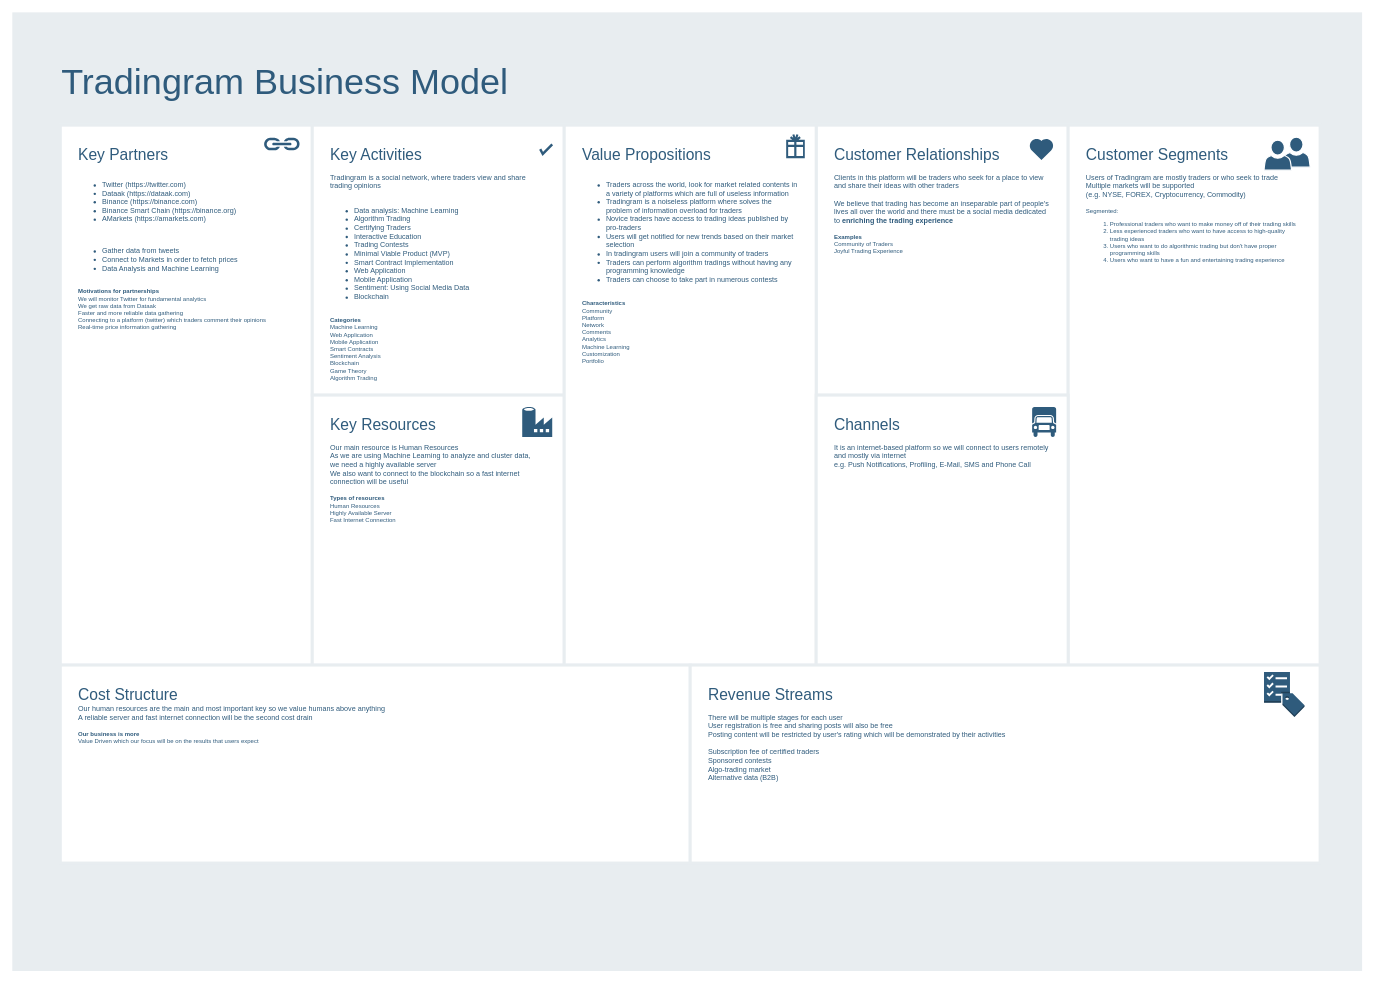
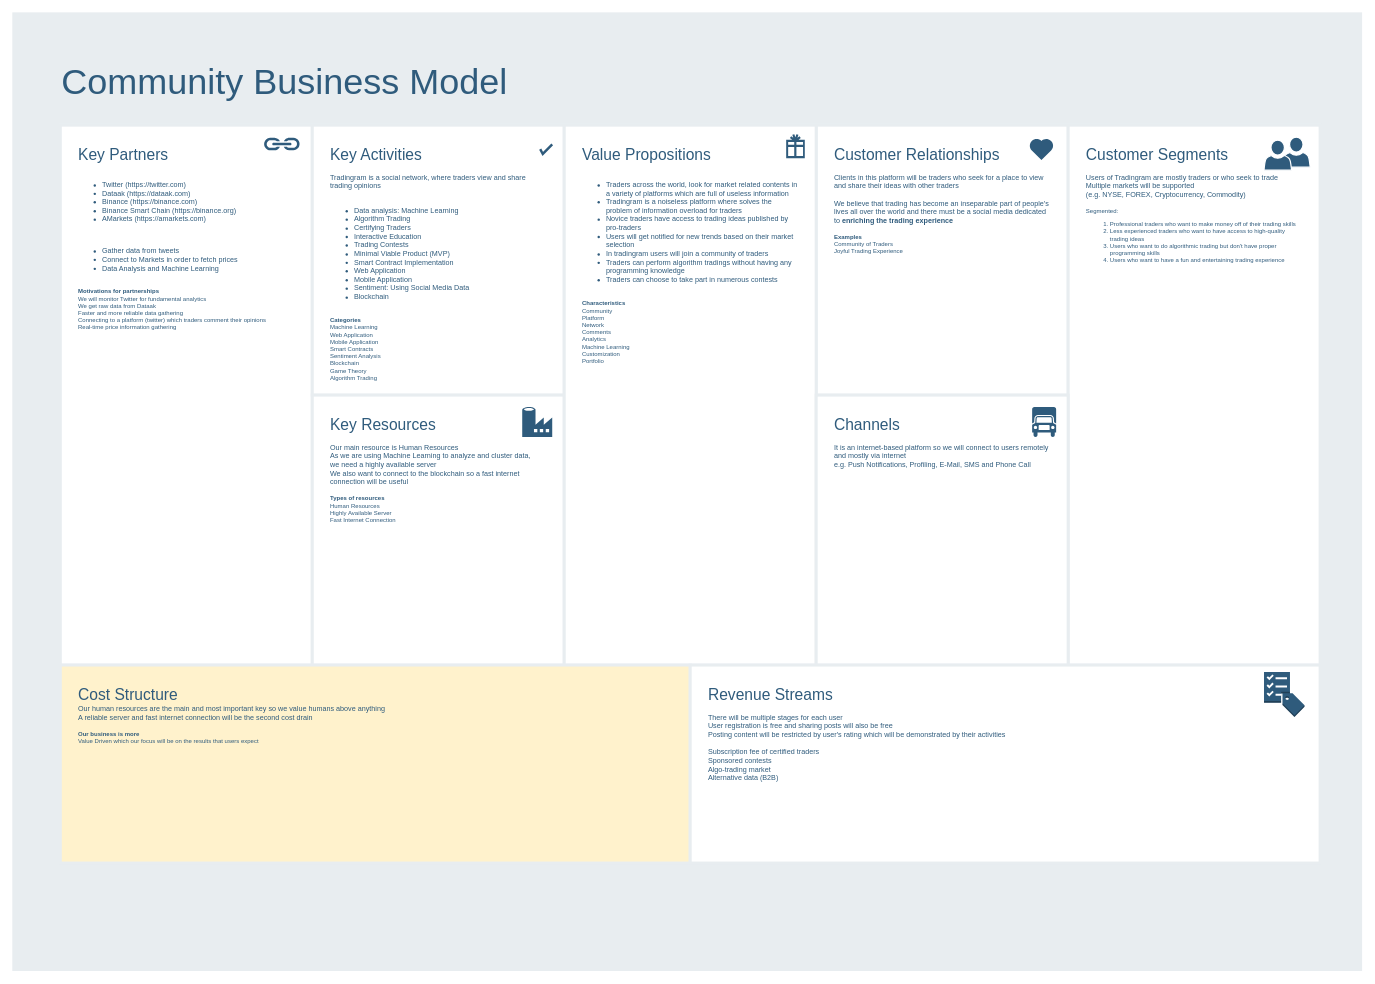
- <mxCell id="12" value="Tradingram Business Model" style="text;html=1;resizable=0;points=[];autosize=1;align=left;verticalAlign=top;spacingTop=-4;fontSize=60;fontColor=#2F5B7C;" parent="1" vertex="1"><mxGeometry x="100" y="98" width="760" height="70" as="geometry" /></mxCell>
+ <mxCell id="12" value="Community Business Model" style="text;html=1;resizable=0;points=[];autosize=1;align=left;verticalAlign=top;spacingTop=-4;fontSize=60;fontColor=#2F5B7C;" parent="1" vertex="1"><mxGeometry x="100" y="98" width="760" height="70" as="geometry" /></mxCell>
- <mxCell id="10" value="&lt;div style=&quot;font-size: 26px&quot;&gt;&lt;font style=&quot;font-size: 26px&quot;&gt;Cost Structure&lt;/font&gt;&lt;/div&gt;&lt;div&gt;Our human resources are the main and most important key so we value humans above anything&lt;/div&gt;&lt;div&gt;A reliable server and fast internet connection will be the second cost drain&lt;/div&gt;&lt;div&gt;&lt;br&gt;&lt;/div&gt;&lt;div style=&quot;font-size: 10px&quot;&gt;&lt;font style=&quot;font-size: 10px&quot;&gt;&lt;b&gt;Our business is more&lt;/b&gt;&lt;/font&gt;&lt;/div&gt;&lt;div style=&quot;font-size: 10px&quot;&gt;&lt;font style=&quot;font-size: 10px&quot;&gt;Value Driven which our focus will be on the results that users expect&lt;/font&gt;&lt;/div&gt;" style="rounded=0;whiteSpace=wrap;html=1;shadow=0;labelBackgroundColor=none;strokeColor=#e8edf0;strokeWidth=5;fillColor=#ffffff;fontSize=12;fontColor=#2F5B7C;align=left;verticalAlign=top;spacing=30;" parent="1" vertex="1"><mxGeometry x="100" y="1108" width="1050" height="330" as="geometry" /></mxCell>
+ <mxCell id="10" value="&lt;div style=&quot;font-size: 26px&quot;&gt;&lt;font style=&quot;font-size: 26px&quot;&gt;Cost Structure&lt;/font&gt;&lt;/div&gt;&lt;div&gt;Our human resources are the main and most important key so we value humans above anything&lt;/div&gt;&lt;div&gt;A reliable server and fast internet connection will be the second cost drain&lt;/div&gt;&lt;div&gt;&lt;br&gt;&lt;/div&gt;&lt;div style=&quot;font-size: 10px&quot;&gt;&lt;font style=&quot;font-size: 10px&quot;&gt;&lt;b&gt;Our business is more&lt;/b&gt;&lt;/font&gt;&lt;/div&gt;&lt;div style=&quot;font-size: 10px&quot;&gt;&lt;font style=&quot;font-size: 10px&quot;&gt;Value Driven which our focus will be on the results that users expect&lt;/font&gt;&lt;/div&gt;" style="rounded=0;whiteSpace=wrap;html=1;shadow=0;labelBackgroundColor=none;strokeColor=#e8edf0;strokeWidth=5;fillColor=#fff2cc;fontSize=12;fontColor=#2F5B7C;align=left;verticalAlign=top;spacing=30;" parent="1" vertex="1"><mxGeometry x="100" y="1108" width="1050" height="330" as="geometry" /></mxCell>
